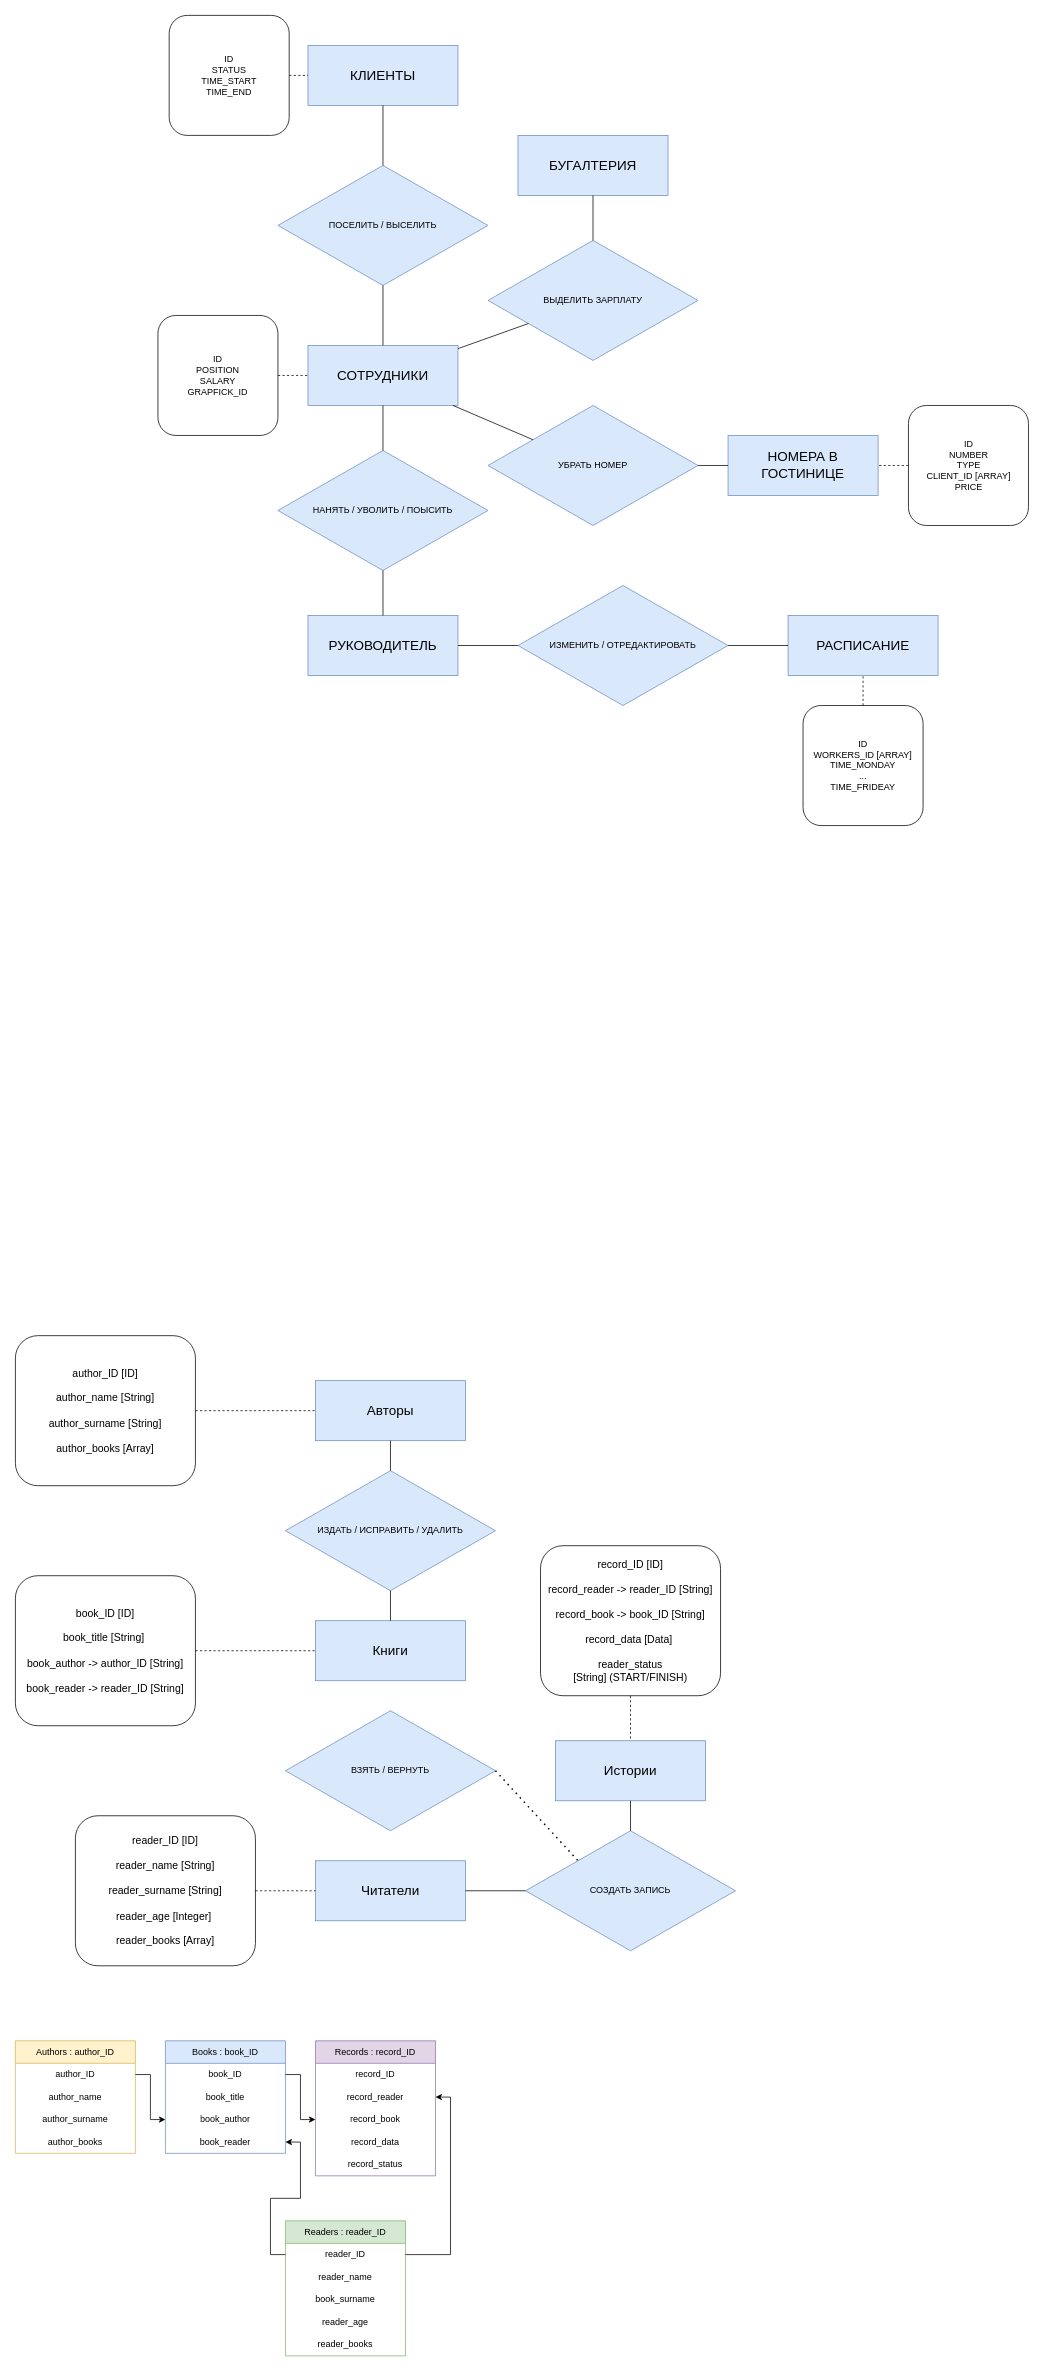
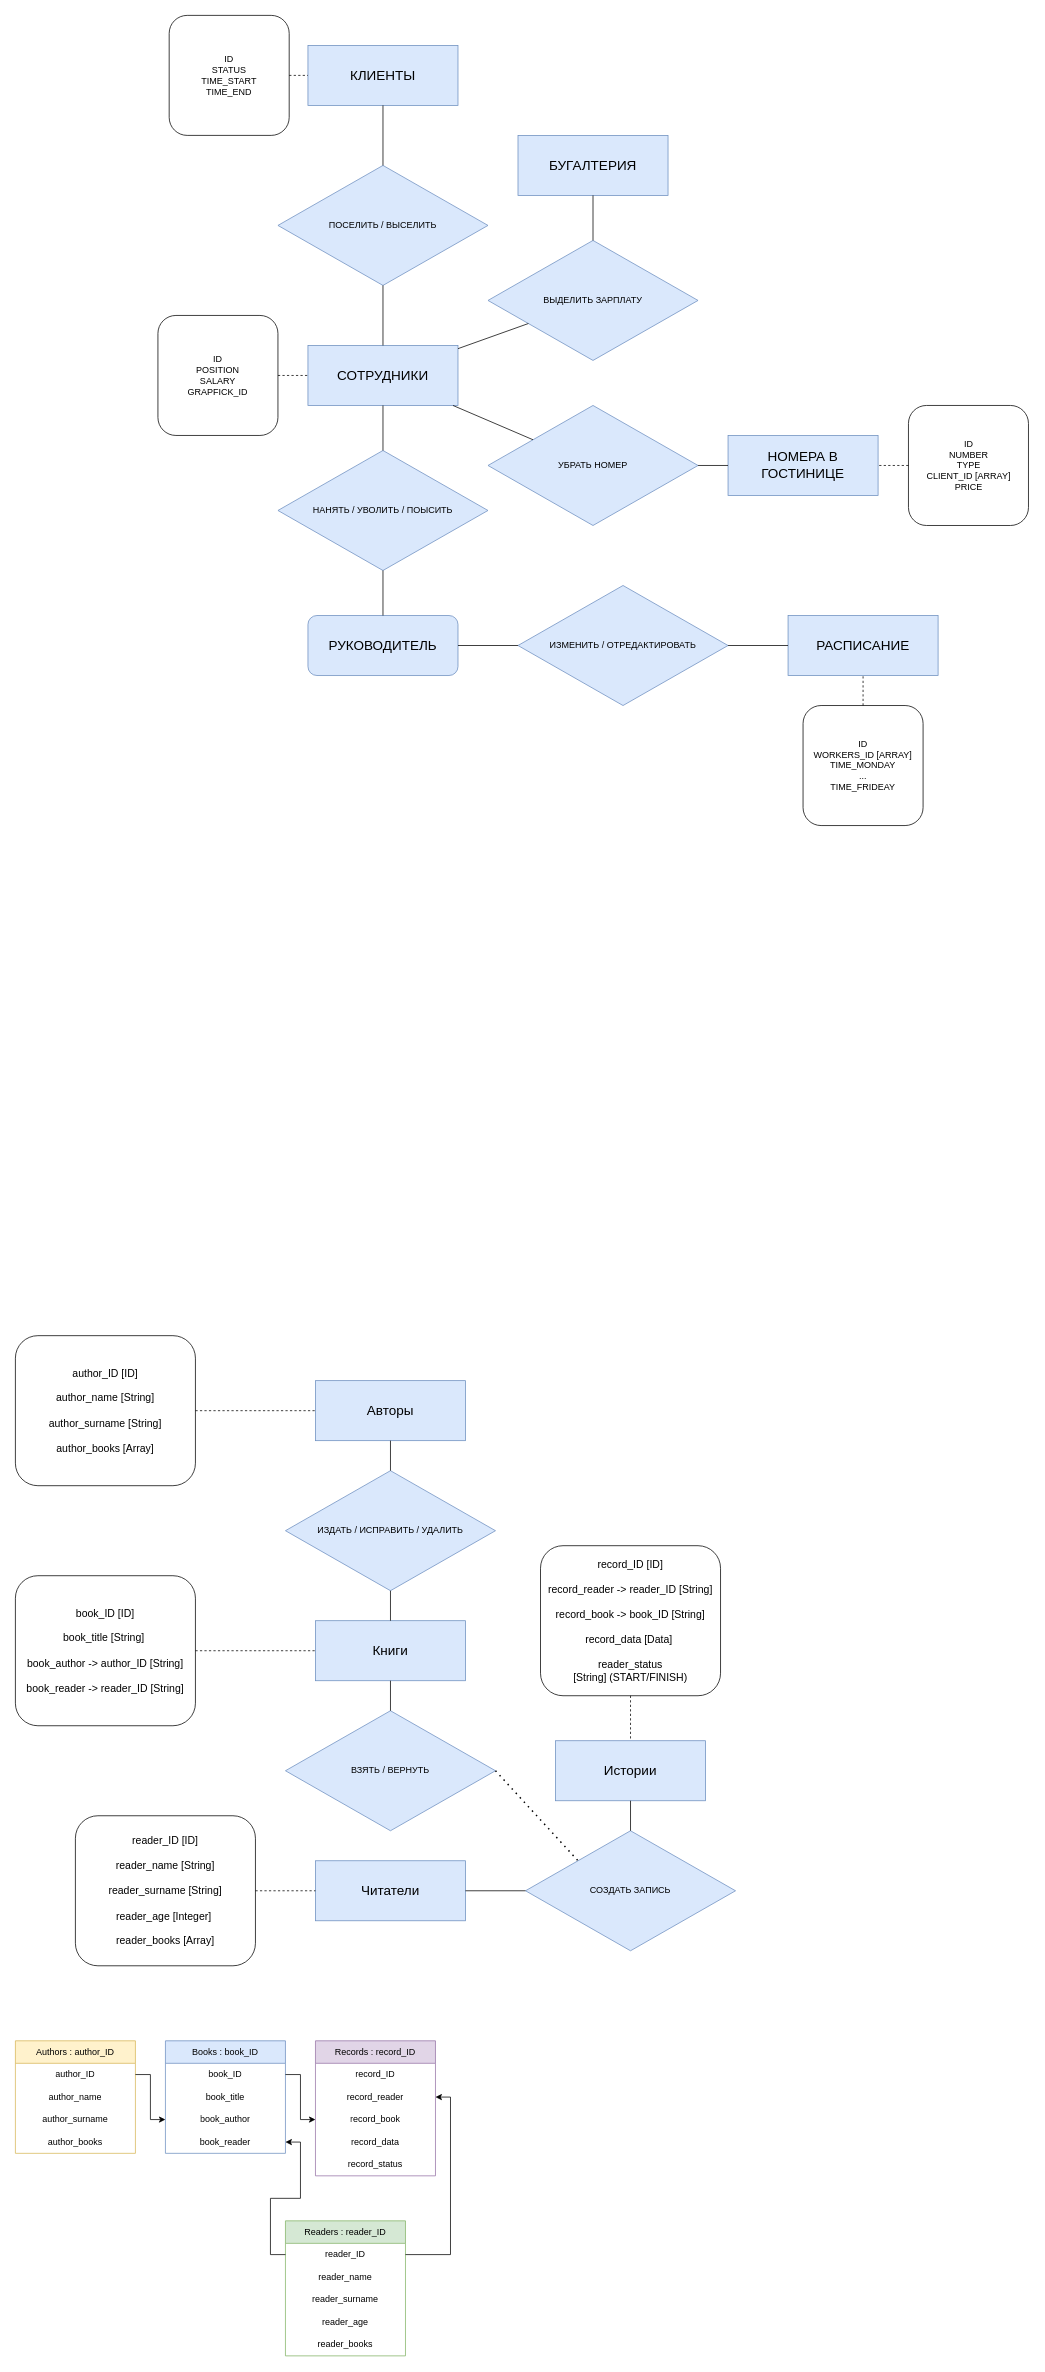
- <mxCell id="5" value="РУКОВОДИТЕЛЬ" style="rounded=0;whiteSpace=wrap;html=1;fillColor=#dae8fc;strokeColor=#6c8ebf;fontSize=18;" parent="1" vertex="1"><mxGeometry x="410" y="820" width="200" height="80" as="geometry" /></mxCell>
+ <mxCell id="5" value="РУКОВОДИТЕЛЬ" style="whiteSpace=wrap;html=1;fillColor=#dae8fc;strokeColor=#6c8ebf;fontSize=18;rounded=1;" parent="1" vertex="1"><mxGeometry x="410" y="820" width="200" height="80" as="geometry" /></mxCell>
+ <mxCell id="48" value="" style="endArrow=none;html=1;rounded=0;entryX=0.5;entryY=1;entryDx=0;entryDy=0;exitX=0.5;exitY=0;exitDx=0;exitDy=0;" edge="1" parent="1" source="44" target="32"><mxGeometry width="50" height="50" relative="1" as="geometry"><mxPoint x="560" y="2460" as="sourcePoint" /><mxPoint x="610" y="2410" as="targetPoint" /></mxGeometry></mxCell>
- <mxCell id="65" value="book_surname" style="text;strokeColor=none;fillColor=none;align=center;verticalAlign=middle;spacingLeft=4;spacingRight=4;overflow=hidden;points=[[0,0.5],[1,0.5]];portConstraint=eastwest;rotatable=0;whiteSpace=wrap;html=1;" vertex="1" parent="62"><mxGeometry y="90" width="160" height="30" as="geometry" /></mxCell>
+ <mxCell id="65" value="reader_surname" style="text;strokeColor=none;fillColor=none;align=center;verticalAlign=middle;spacingLeft=4;spacingRight=4;overflow=hidden;points=[[0,0.5],[1,0.5]];portConstraint=eastwest;rotatable=0;whiteSpace=wrap;html=1;" vertex="1" parent="62"><mxGeometry y="90" width="160" height="30" as="geometry" /></mxCell>
